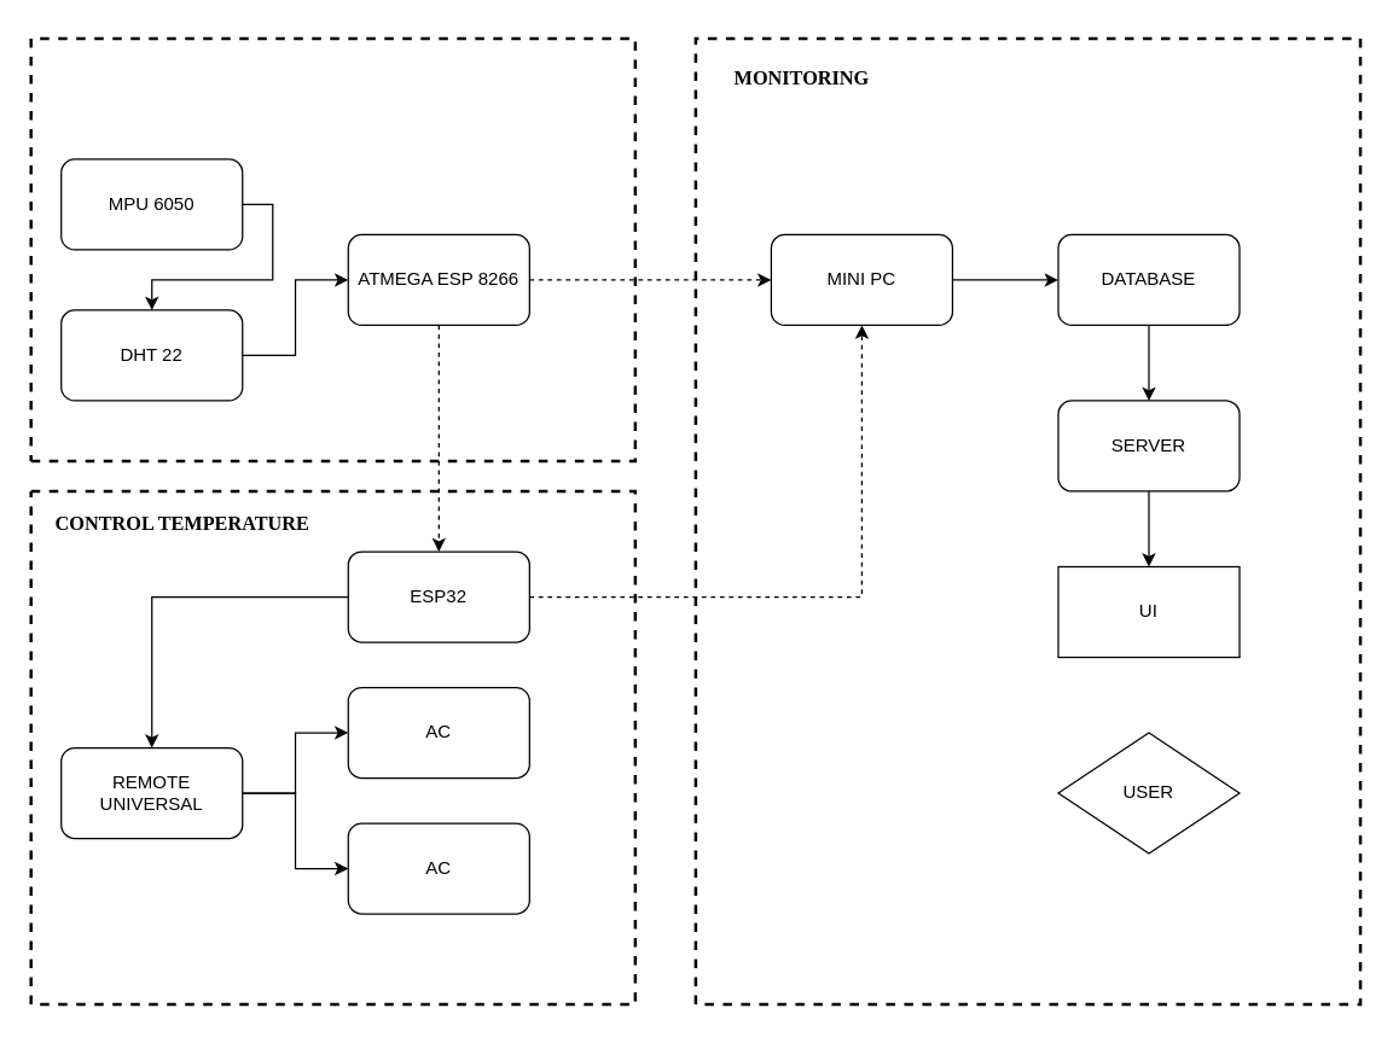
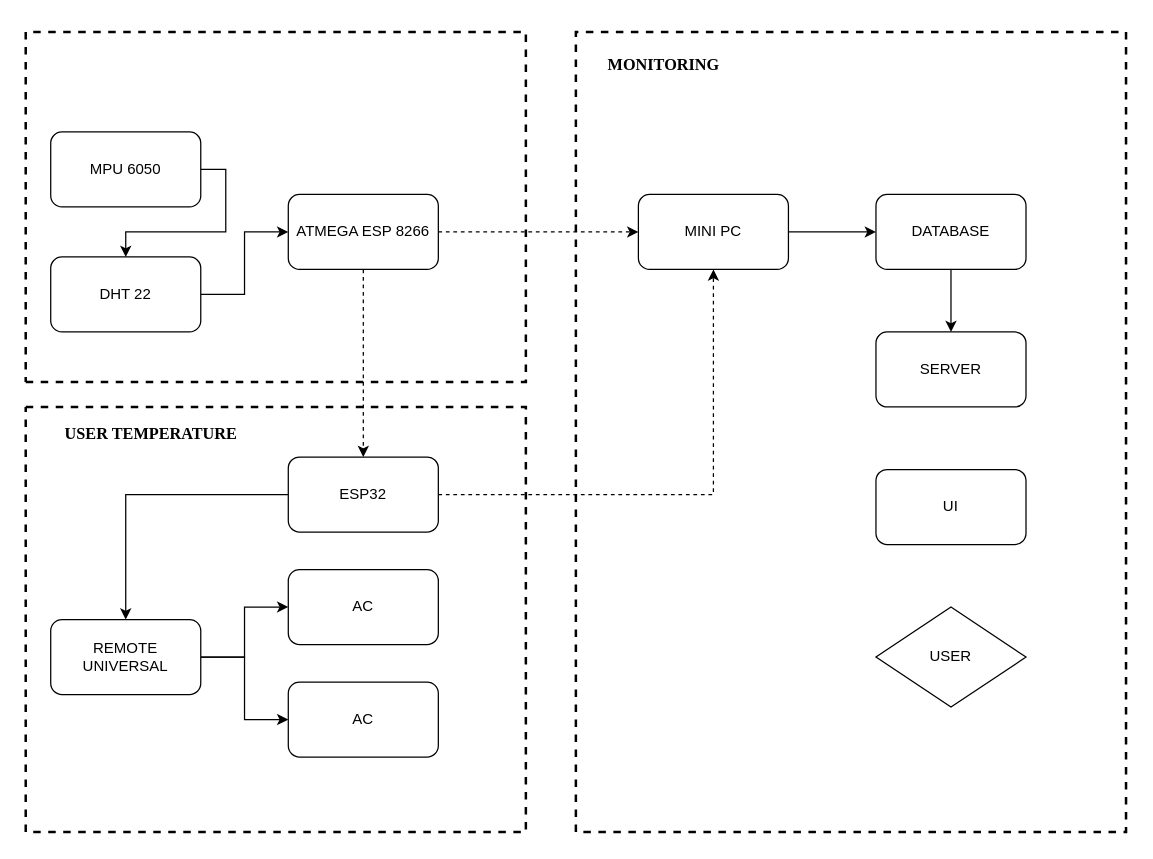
- <mxCell id="27" value="&lt;h2&gt;&lt;b&gt;&lt;font face=&quot;Verdana&quot; style=&quot;font-size: 13px;&quot;&gt;CONTROL TEMPERATURE&lt;/font&gt;&lt;/b&gt;&lt;/h2&gt;" style="text;html=1;align=center;verticalAlign=middle;resizable=0;points=[];autosize=1;strokeColor=none;fillColor=none;" vertex="1" parent="1"><mxGeometry x="20" y="315" width="200" height="60" as="geometry" /></mxCell>
+ <mxCell id="27" value="&lt;h2&gt;&lt;b&gt;&lt;font face=&quot;Verdana&quot; style=&quot;font-size: 13px;&quot;&gt;USER TEMPERATURE&lt;/font&gt;&lt;/b&gt;&lt;/h2&gt;" style="text;html=1;align=center;verticalAlign=middle;resizable=0;points=[];autosize=1;strokeColor=none;fillColor=none;" vertex="1" parent="1"><mxGeometry x="20" y="315" width="200" height="60" as="geometry" /></mxCell>
- <mxCell id="21" value="" style="edgeStyle=orthogonalEdgeStyle;rounded=0;orthogonalLoop=1;jettySize=auto;html=1;" edge="1" parent="1" source="22" target="23"><mxGeometry relative="1" as="geometry" /></mxCell>
- <mxCell id="23" value="UI" style="whiteSpace=wrap;html=1;rounded=0;" vertex="1" parent="1"><mxGeometry x="700" y="375" width="120" height="60" as="geometry" /></mxCell>
+ <mxCell id="23" value="UI" style="rounded=1;whiteSpace=wrap;html=1;" vertex="1" parent="1"><mxGeometry x="700" y="375" width="120" height="60" as="geometry" /></mxCell>
